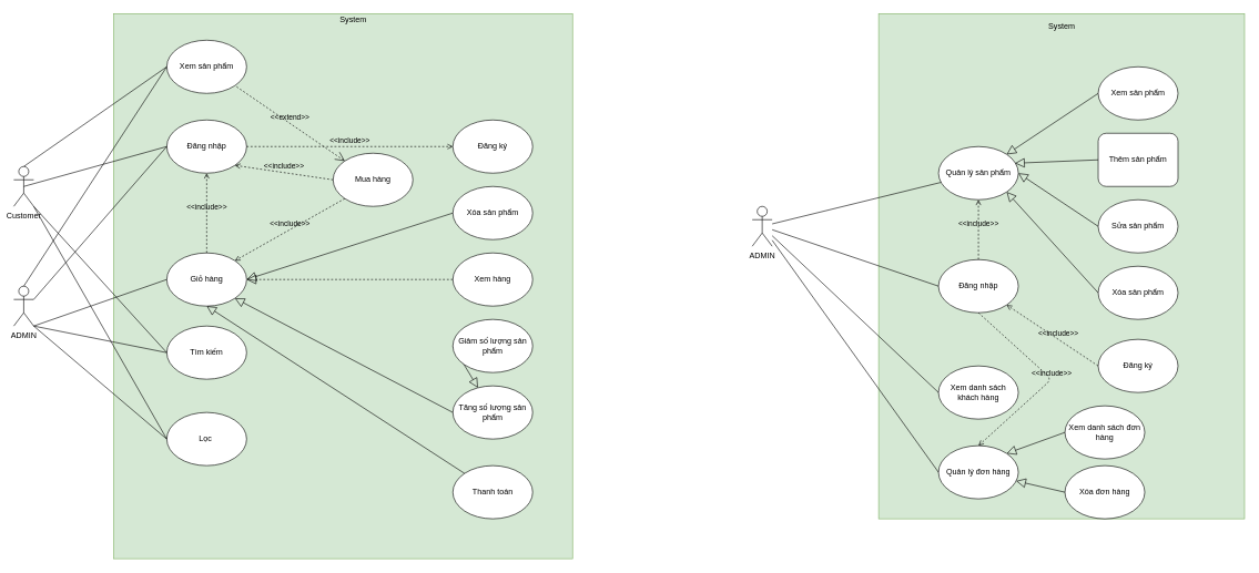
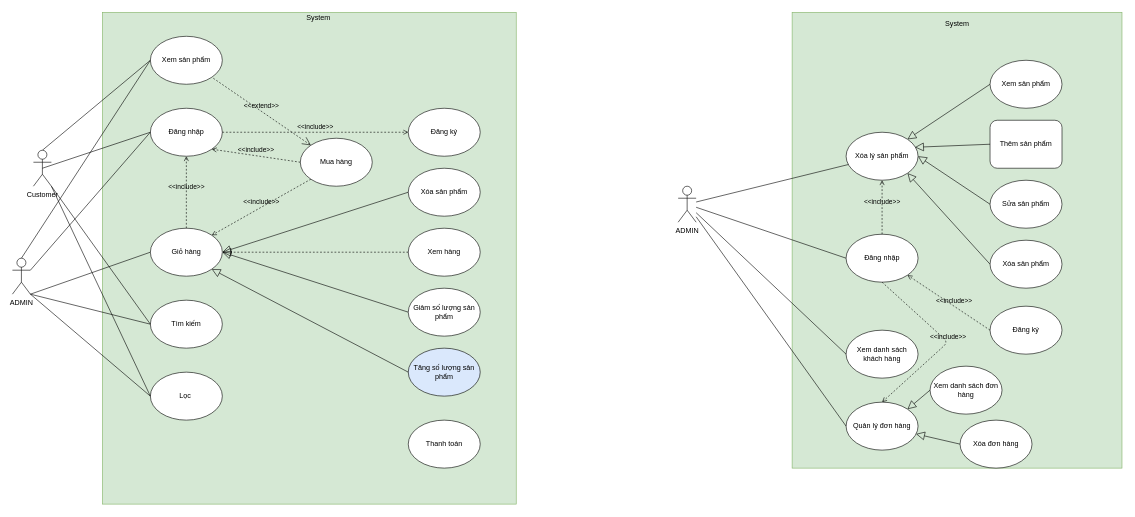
- <mxCell id="3" value="Quản lý sản phẩm" style="ellipse;whiteSpace=wrap;html=1;" parent="1" vertex="1"><mxGeometry x="1410" y="220" width="120" height="80" as="geometry" /></mxCell>
+ <mxCell id="3" value="Xóa lý sản phẩm" style="ellipse;whiteSpace=wrap;html=1;" parent="1" vertex="1"><mxGeometry x="1410" y="220" width="120" height="80" as="geometry" /></mxCell>
- <mxCell id="19" value="Customer" style="shape=umlActor;verticalLabelPosition=bottom;verticalAlign=top;html=1;outlineConnect=0;" parent="1" vertex="1"><mxGeometry x="20" y="250" width="30" height="60" as="geometry" /></mxCell>
+ <mxCell id="19" value="Customer" style="shape=umlActor;verticalLabelPosition=bottom;verticalAlign=top;html=1;outlineConnect=0;" parent="1" vertex="1"><mxGeometry x="55" y="250" width="30" height="60" as="geometry" /></mxCell>
- <mxCell id="52" value="Tìm kiếm" style="ellipse;whiteSpace=wrap;html=1;" vertex="1" parent="1"><mxGeometry x="250" y="490" width="120" height="80" as="geometry" /></mxCell>
+ <mxCell id="52" value="Tìm kiếm" style="ellipse;whiteSpace=wrap;html=1;" vertex="1" parent="1"><mxGeometry x="250" y="500" width="120" height="80" as="geometry" /></mxCell>
- <mxCell id="37" value="" style="edgeStyle=none;html=1;endSize=12;endArrow=block;endFill=0;exitX=0;exitY=0.5;exitDx=0;exitDy=0;" parent="1" source="43" target="25" edge="1"><mxGeometry width="160" relative="1" as="geometry"><mxPoint x="820" y="470" as="sourcePoint" /><mxPoint x="720" y="420" as="targetPoint" /></mxGeometry></mxCell>
+ <mxCell id="37" value="" style="edgeStyle=none;html=1;endSize=12;endArrow=block;endFill=0;exitX=0;exitY=0.5;exitDx=0;exitDy=0;entryX=1;entryY=0.5;entryDx=0;entryDy=0;" parent="1" source="43" target="24" edge="1"><mxGeometry width="160" relative="1" as="geometry"><mxPoint x="820" y="470" as="sourcePoint" /><mxPoint x="720" y="420" as="targetPoint" /></mxGeometry></mxCell>
- <mxCell id="45" value="" style="edgeStyle=none;html=1;endSize=12;endArrow=block;endFill=0;exitX=0;exitY=0;exitDx=0;exitDy=0;entryX=0.5;entryY=1;entryDx=0;entryDy=0;" parent="1" source="26" target="24" edge="1"><mxGeometry width="160" relative="1" as="geometry"><mxPoint x="820" y="470" as="sourcePoint" /><mxPoint x="720" y="420" as="targetPoint" /></mxGeometry></mxCell>
- <mxCell id="25" value="Tăng số lượng sản phẩm" style="ellipse;whiteSpace=wrap;html=1;" parent="1" vertex="1"><mxGeometry x="680" y="580" width="120" height="80" as="geometry" /></mxCell>
+ <mxCell id="25" value="Tăng số lượng sản phẩm" style="ellipse;whiteSpace=wrap;html=1;fillColor=#dae8fc;" parent="1" vertex="1"><mxGeometry x="680" y="580" width="120" height="80" as="geometry" /></mxCell>
- <mxCell id="58" value="Xem danh sách đơn hàng" style="ellipse;whiteSpace=wrap;html=1;" vertex="1" parent="1"><mxGeometry x="1600" y="610" width="120" height="80" as="geometry" /></mxCell>
+ <mxCell id="58" value="Xem danh sách đơn hàng" style="ellipse;whiteSpace=wrap;html=1;" vertex="1" parent="1"><mxGeometry x="1550" y="610" width="120" height="80" as="geometry" /></mxCell>
